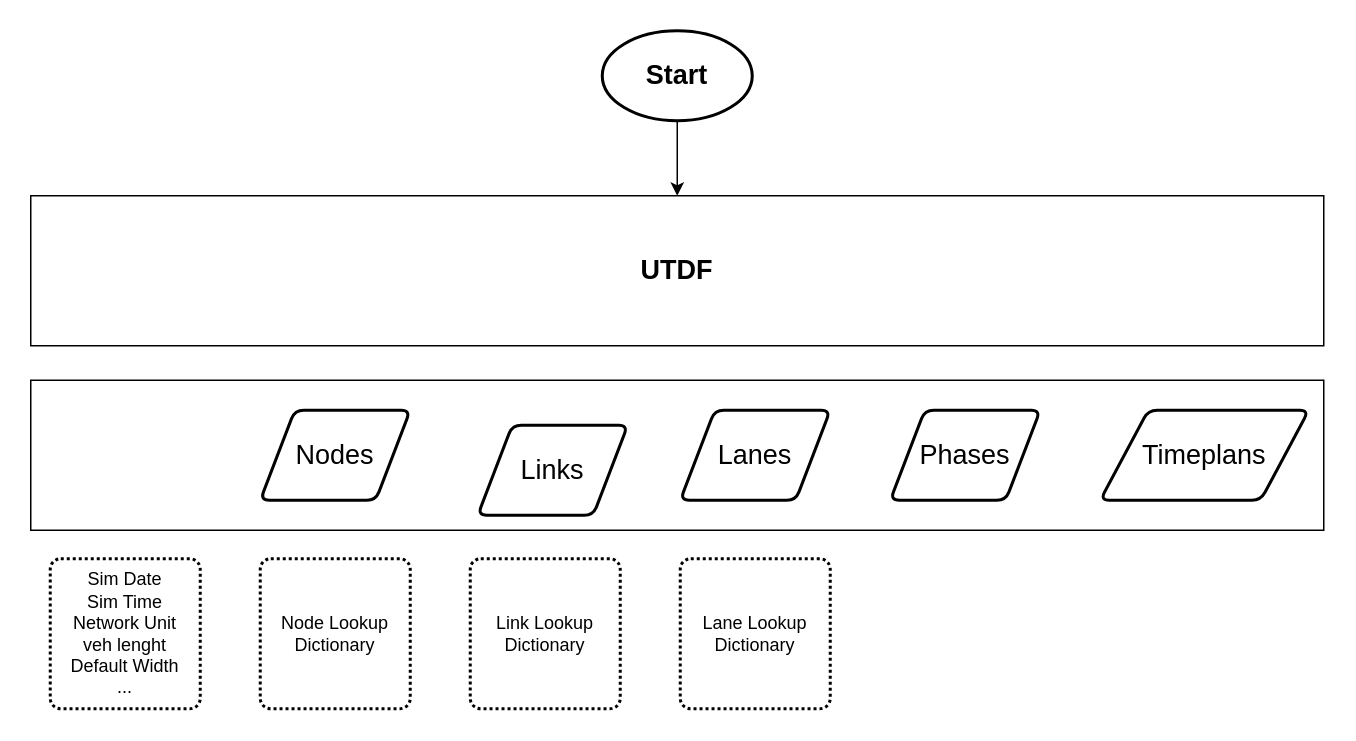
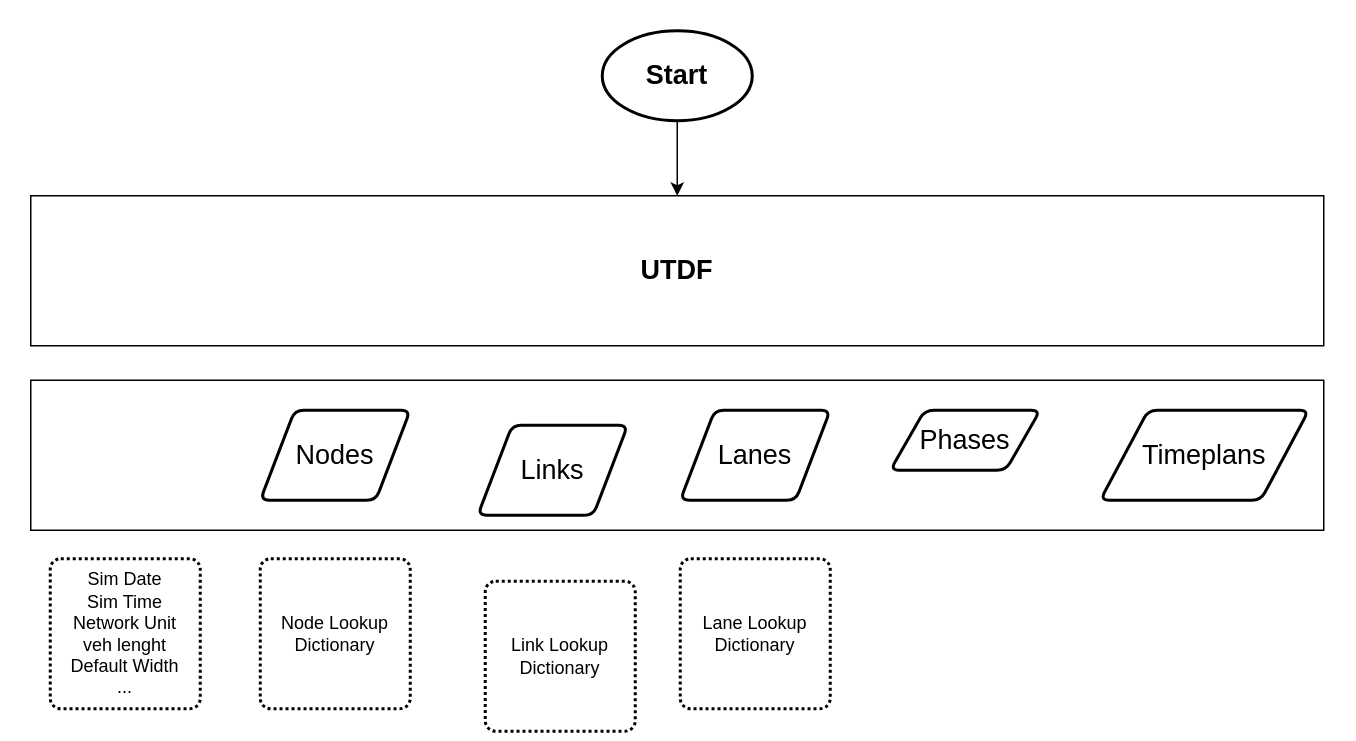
- <mxCell id="6" value="&lt;font style=&quot;font-size: 18px;&quot;&gt;Phases&lt;/font&gt;" style="shape=parallelogram;html=1;strokeWidth=2;perimeter=parallelogramPerimeter;whiteSpace=wrap;rounded=1;arcSize=12;size=0.23;" parent="1" vertex="1"><mxGeometry x="593" y="273" width="100" height="60" as="geometry" /></mxCell>
+ <mxCell id="6" value="&lt;font style=&quot;font-size: 18px;&quot;&gt;Phases&lt;/font&gt;" style="shape=parallelogram;html=1;strokeWidth=2;perimeter=parallelogramPerimeter;whiteSpace=wrap;rounded=1;arcSize=12;size=0.23;" parent="1" vertex="1"><mxGeometry x="593" y="273" width="100" height="40" as="geometry" /></mxCell>
- <mxCell id="10" value="Link Lookup&lt;div&gt;Dictionary&lt;/div&gt;" style="rounded=1;whiteSpace=wrap;html=1;absoluteArcSize=1;arcSize=14;strokeWidth=2;dashed=1;dashPattern=1 1;" parent="1" vertex="1"><mxGeometry x="313" y="372" width="100" height="100" as="geometry" /></mxCell>
+ <mxCell id="10" value="Link Lookup&lt;div&gt;Dictionary&lt;/div&gt;" style="rounded=1;whiteSpace=wrap;html=1;absoluteArcSize=1;arcSize=14;strokeWidth=2;dashed=1;dashPattern=1 1;" parent="1" vertex="1"><mxGeometry x="323" y="387" width="100" height="100" as="geometry" /></mxCell>
